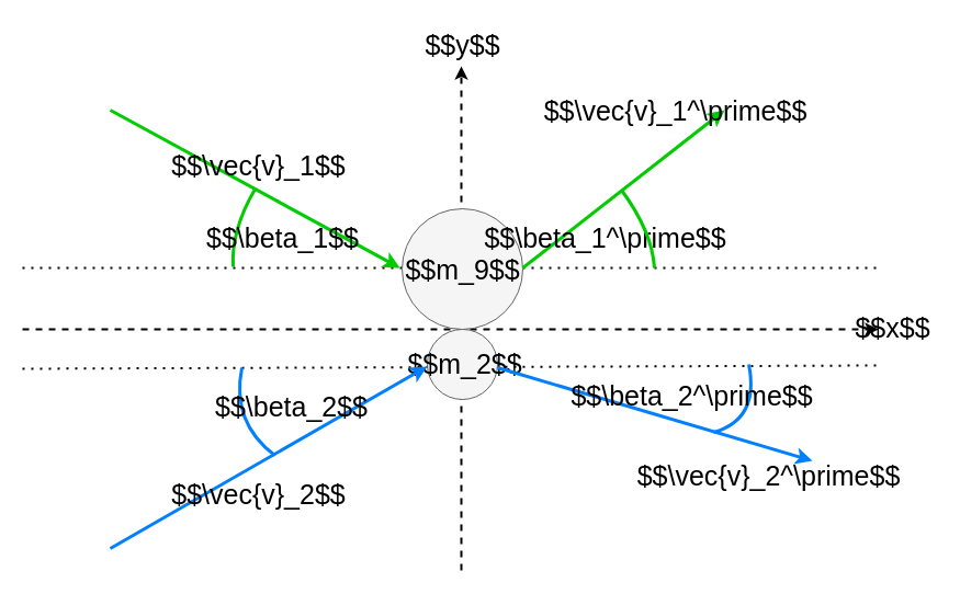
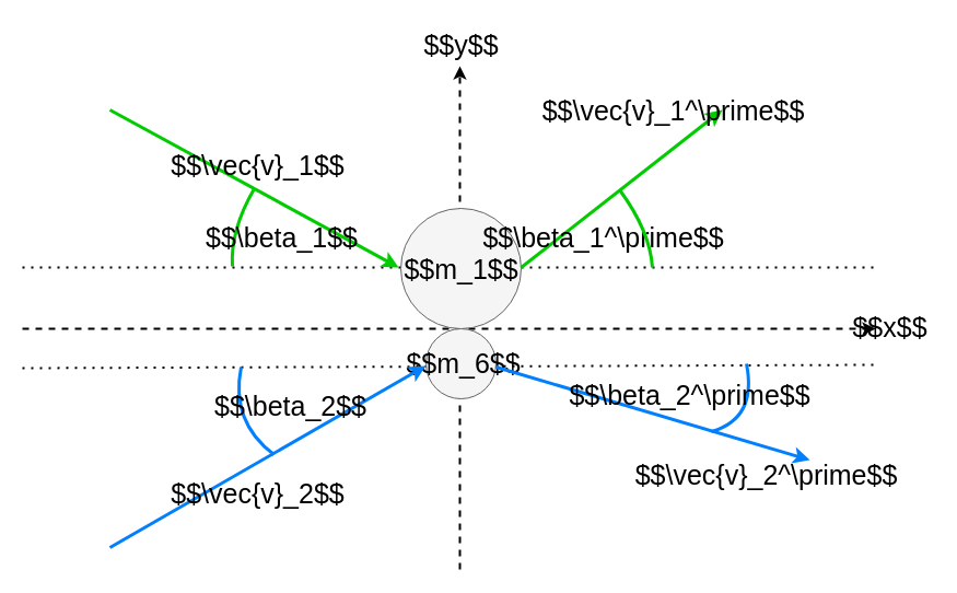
- <mxCell id="8" value="$$m_9$$" style="text;html=1;resizable=0;autosize=1;align=center;verticalAlign=middle;points=[];fillColor=none;strokeColor=none;rounded=0;fontSize=25;" vertex="1" parent="1"><mxGeometry x="361" y="225" width="120" height="40" as="geometry" /></mxCell>
+ <mxCell id="8" value="$$m_1$$" style="text;html=1;resizable=0;autosize=1;align=center;verticalAlign=middle;points=[];fillColor=none;strokeColor=none;rounded=0;fontSize=25;" vertex="1" parent="1"><mxGeometry x="361" y="225" width="120" height="40" as="geometry" /></mxCell>
- <mxCell id="9" value="$$m_2$$" style="text;html=1;resizable=0;autosize=1;align=center;verticalAlign=middle;points=[];fillColor=none;strokeColor=none;rounded=0;fontSize=25;" vertex="1" parent="1"><mxGeometry x="363" y="311" width="120" height="40" as="geometry" /></mxCell>
+ <mxCell id="9" value="$$m_6$$" style="text;html=1;resizable=0;autosize=1;align=center;verticalAlign=middle;points=[];fillColor=none;strokeColor=none;rounded=0;fontSize=25;" vertex="1" parent="1"><mxGeometry x="363" y="311" width="120" height="40" as="geometry" /></mxCell>
